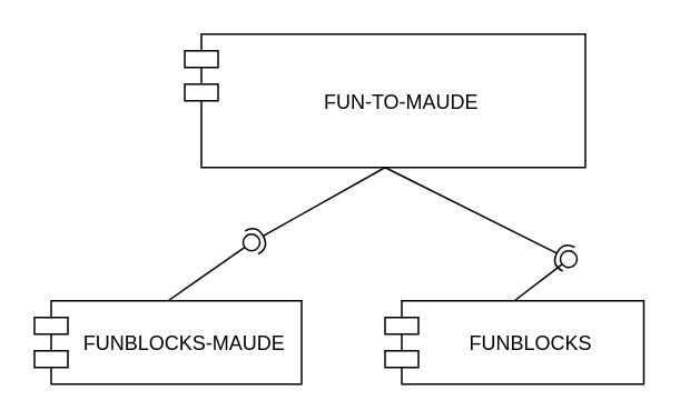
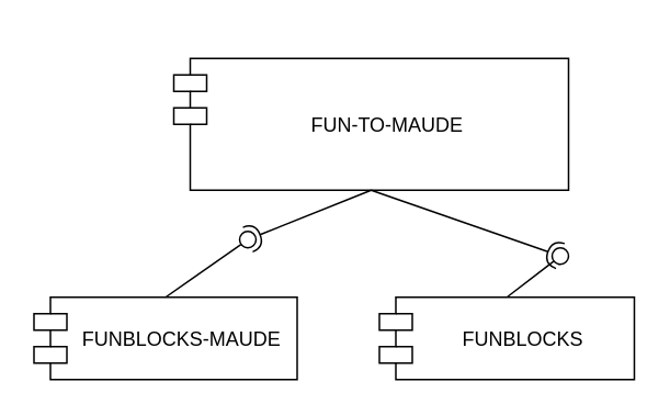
- <mxCell id="2" value="FUN-TO-MAUDE" style="shape=module;align=left;spacingLeft=20;align=center;verticalAlign=middle;" vertex="1" parent="1"><mxGeometry x="110" y="20" width="240" height="80" as="geometry" /></mxCell>
+ <mxCell id="2" value="FUN-TO-MAUDE" style="shape=module;align=left;spacingLeft=20;align=center;verticalAlign=middle;" vertex="1" parent="1"><mxGeometry x="105" y="35" width="240" height="80" as="geometry" /></mxCell>
